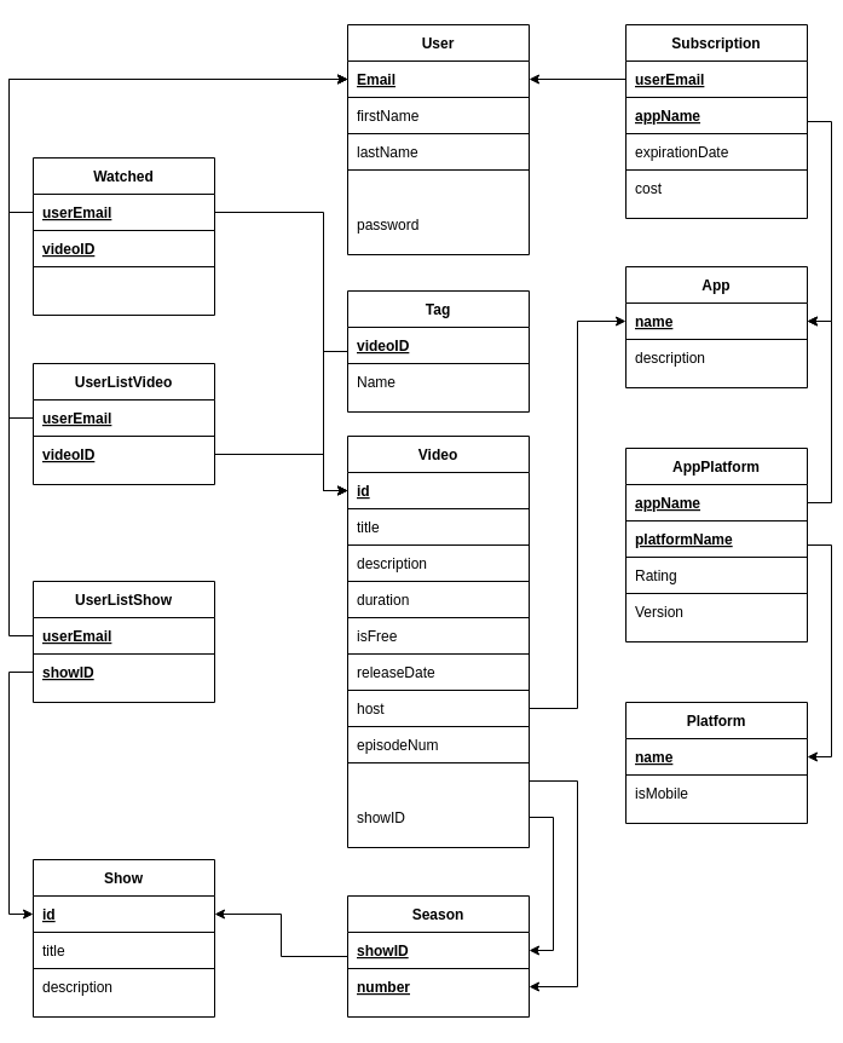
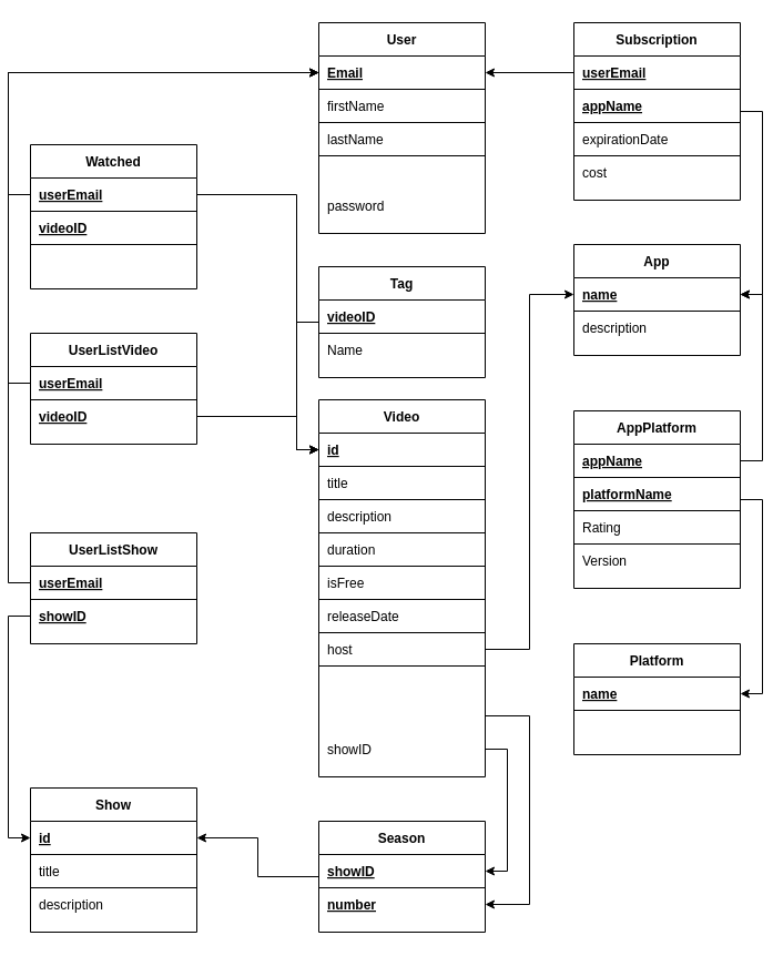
- <mxCell id="60" value="episodeNum" style="shape=partialRectangle;connectable=0;fillColor=none;top=0;left=0;bottom=0;right=0;align=left;spacingLeft=6;overflow=hidden;fontStyle=0" parent="59" vertex="1"><mxGeometry width="150" height="30" as="geometry" /></mxCell>
- <mxCell id="43" value="isMobile" style="shape=partialRectangle;connectable=0;fillColor=none;top=0;left=0;bottom=0;right=0;align=left;spacingLeft=6;overflow=hidden;fontStyle=0" parent="42" vertex="1"><mxGeometry width="150" height="30" as="geometry" /></mxCell>
